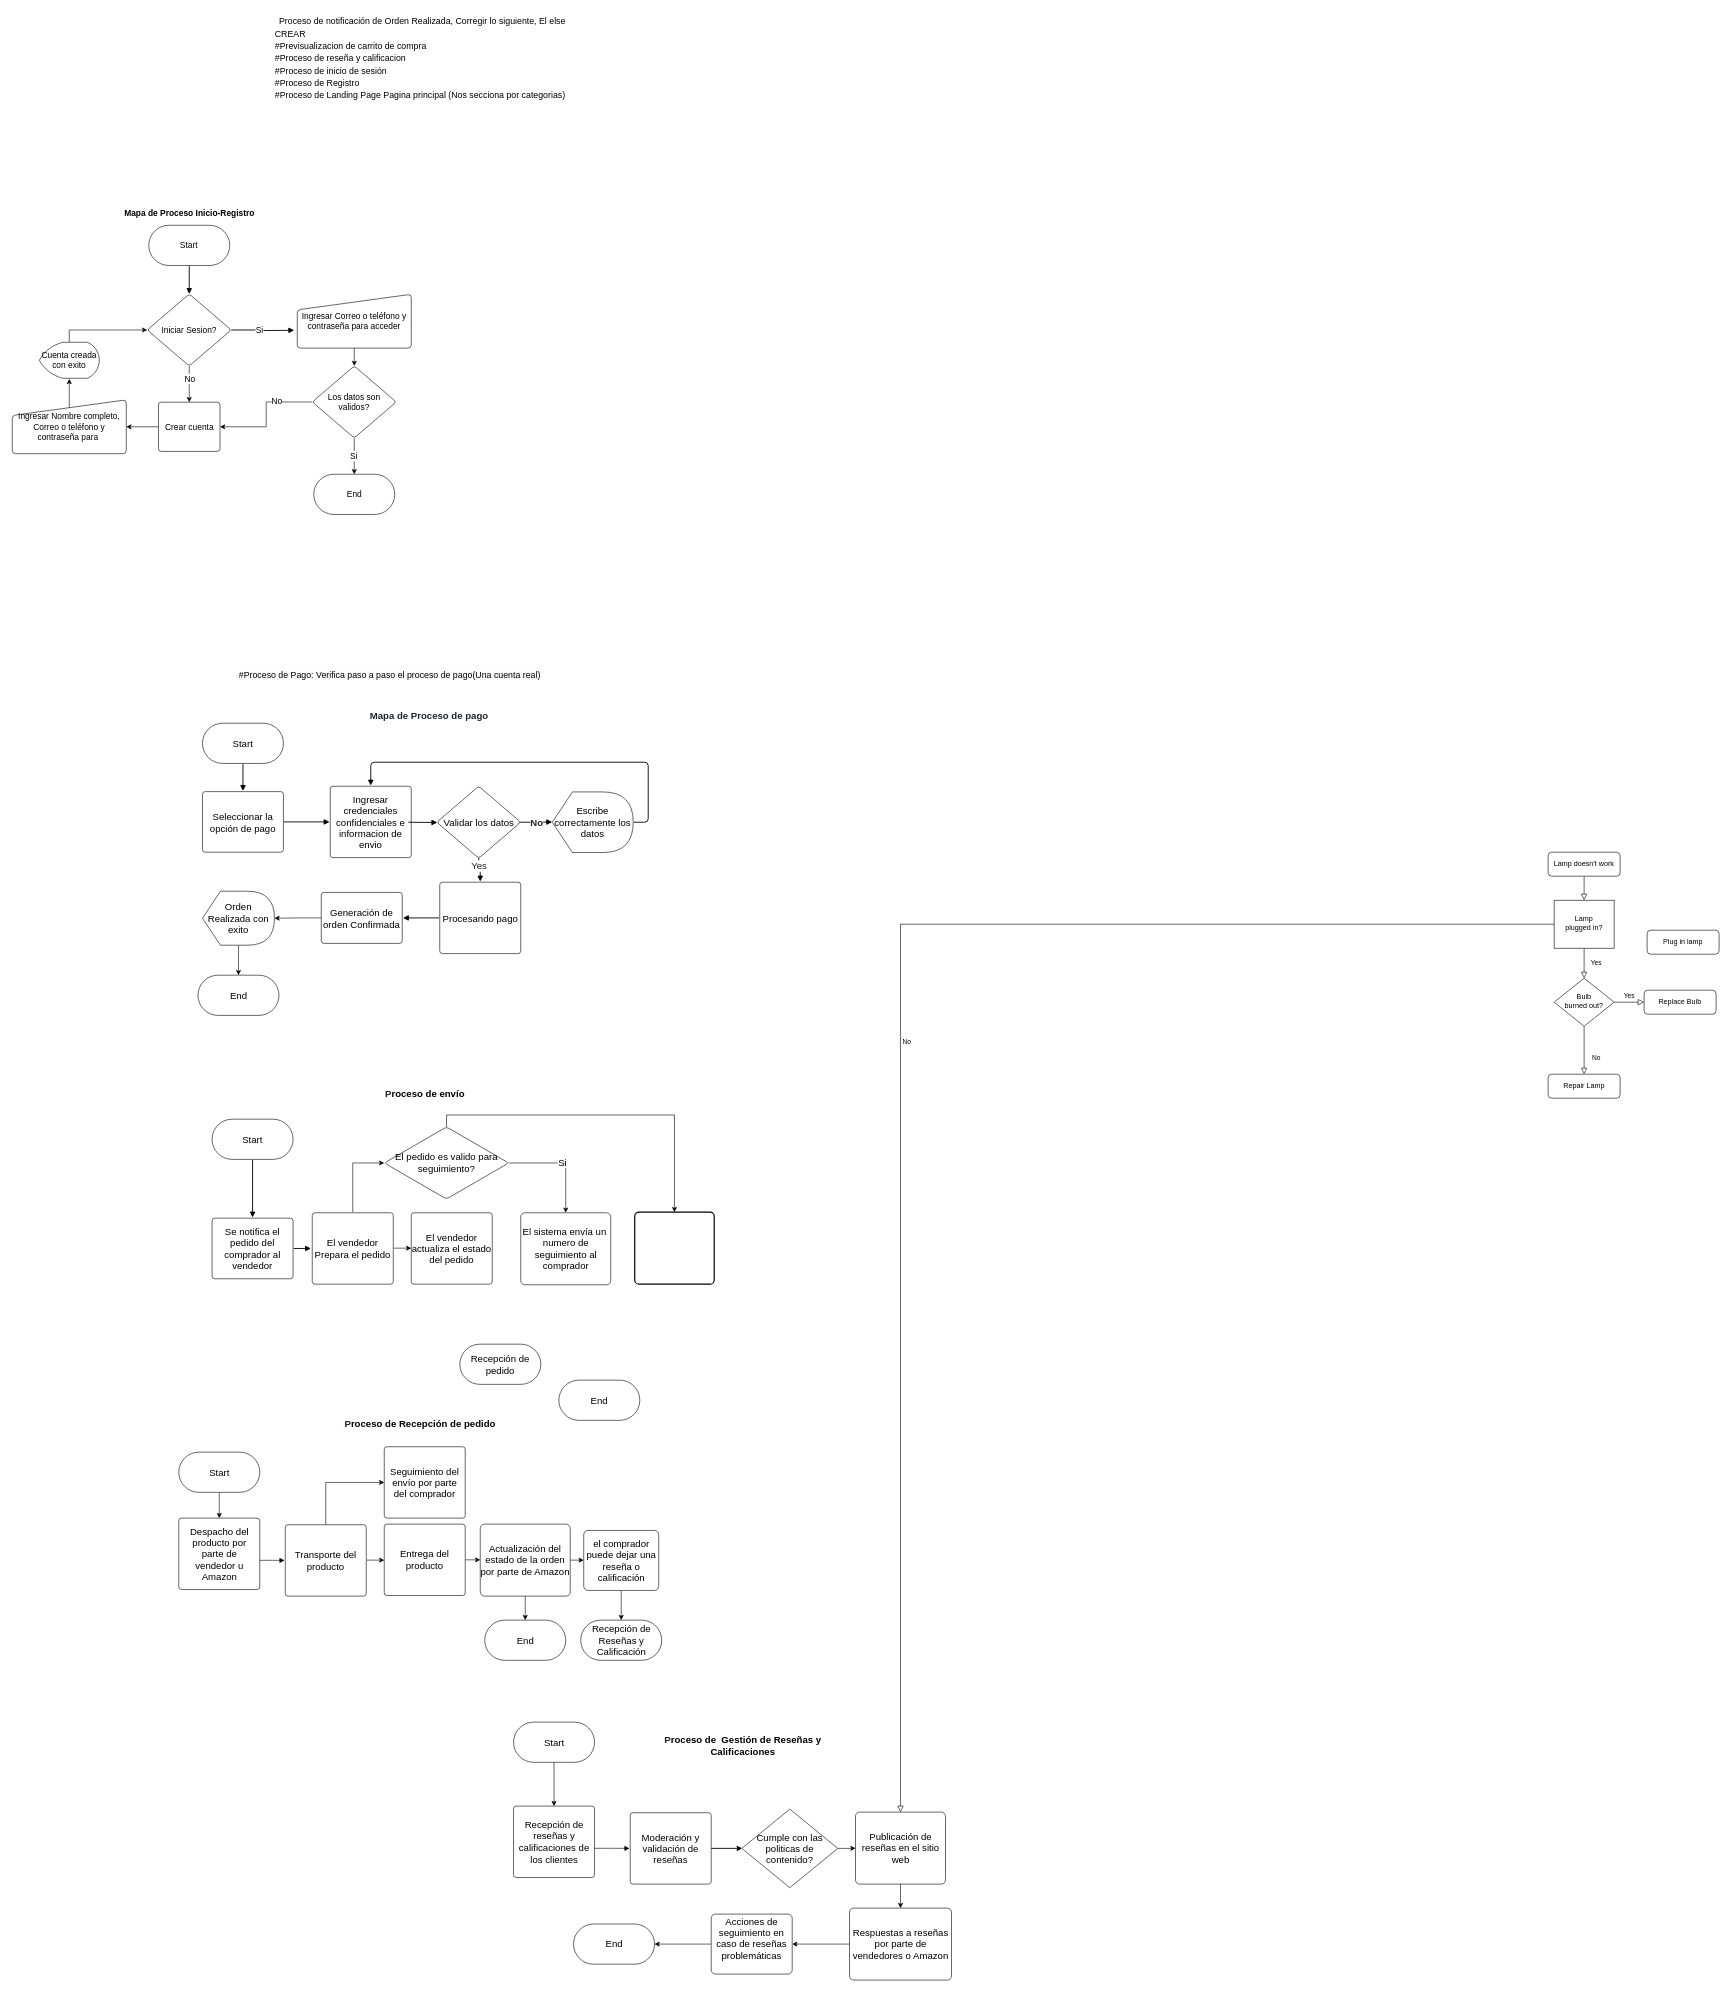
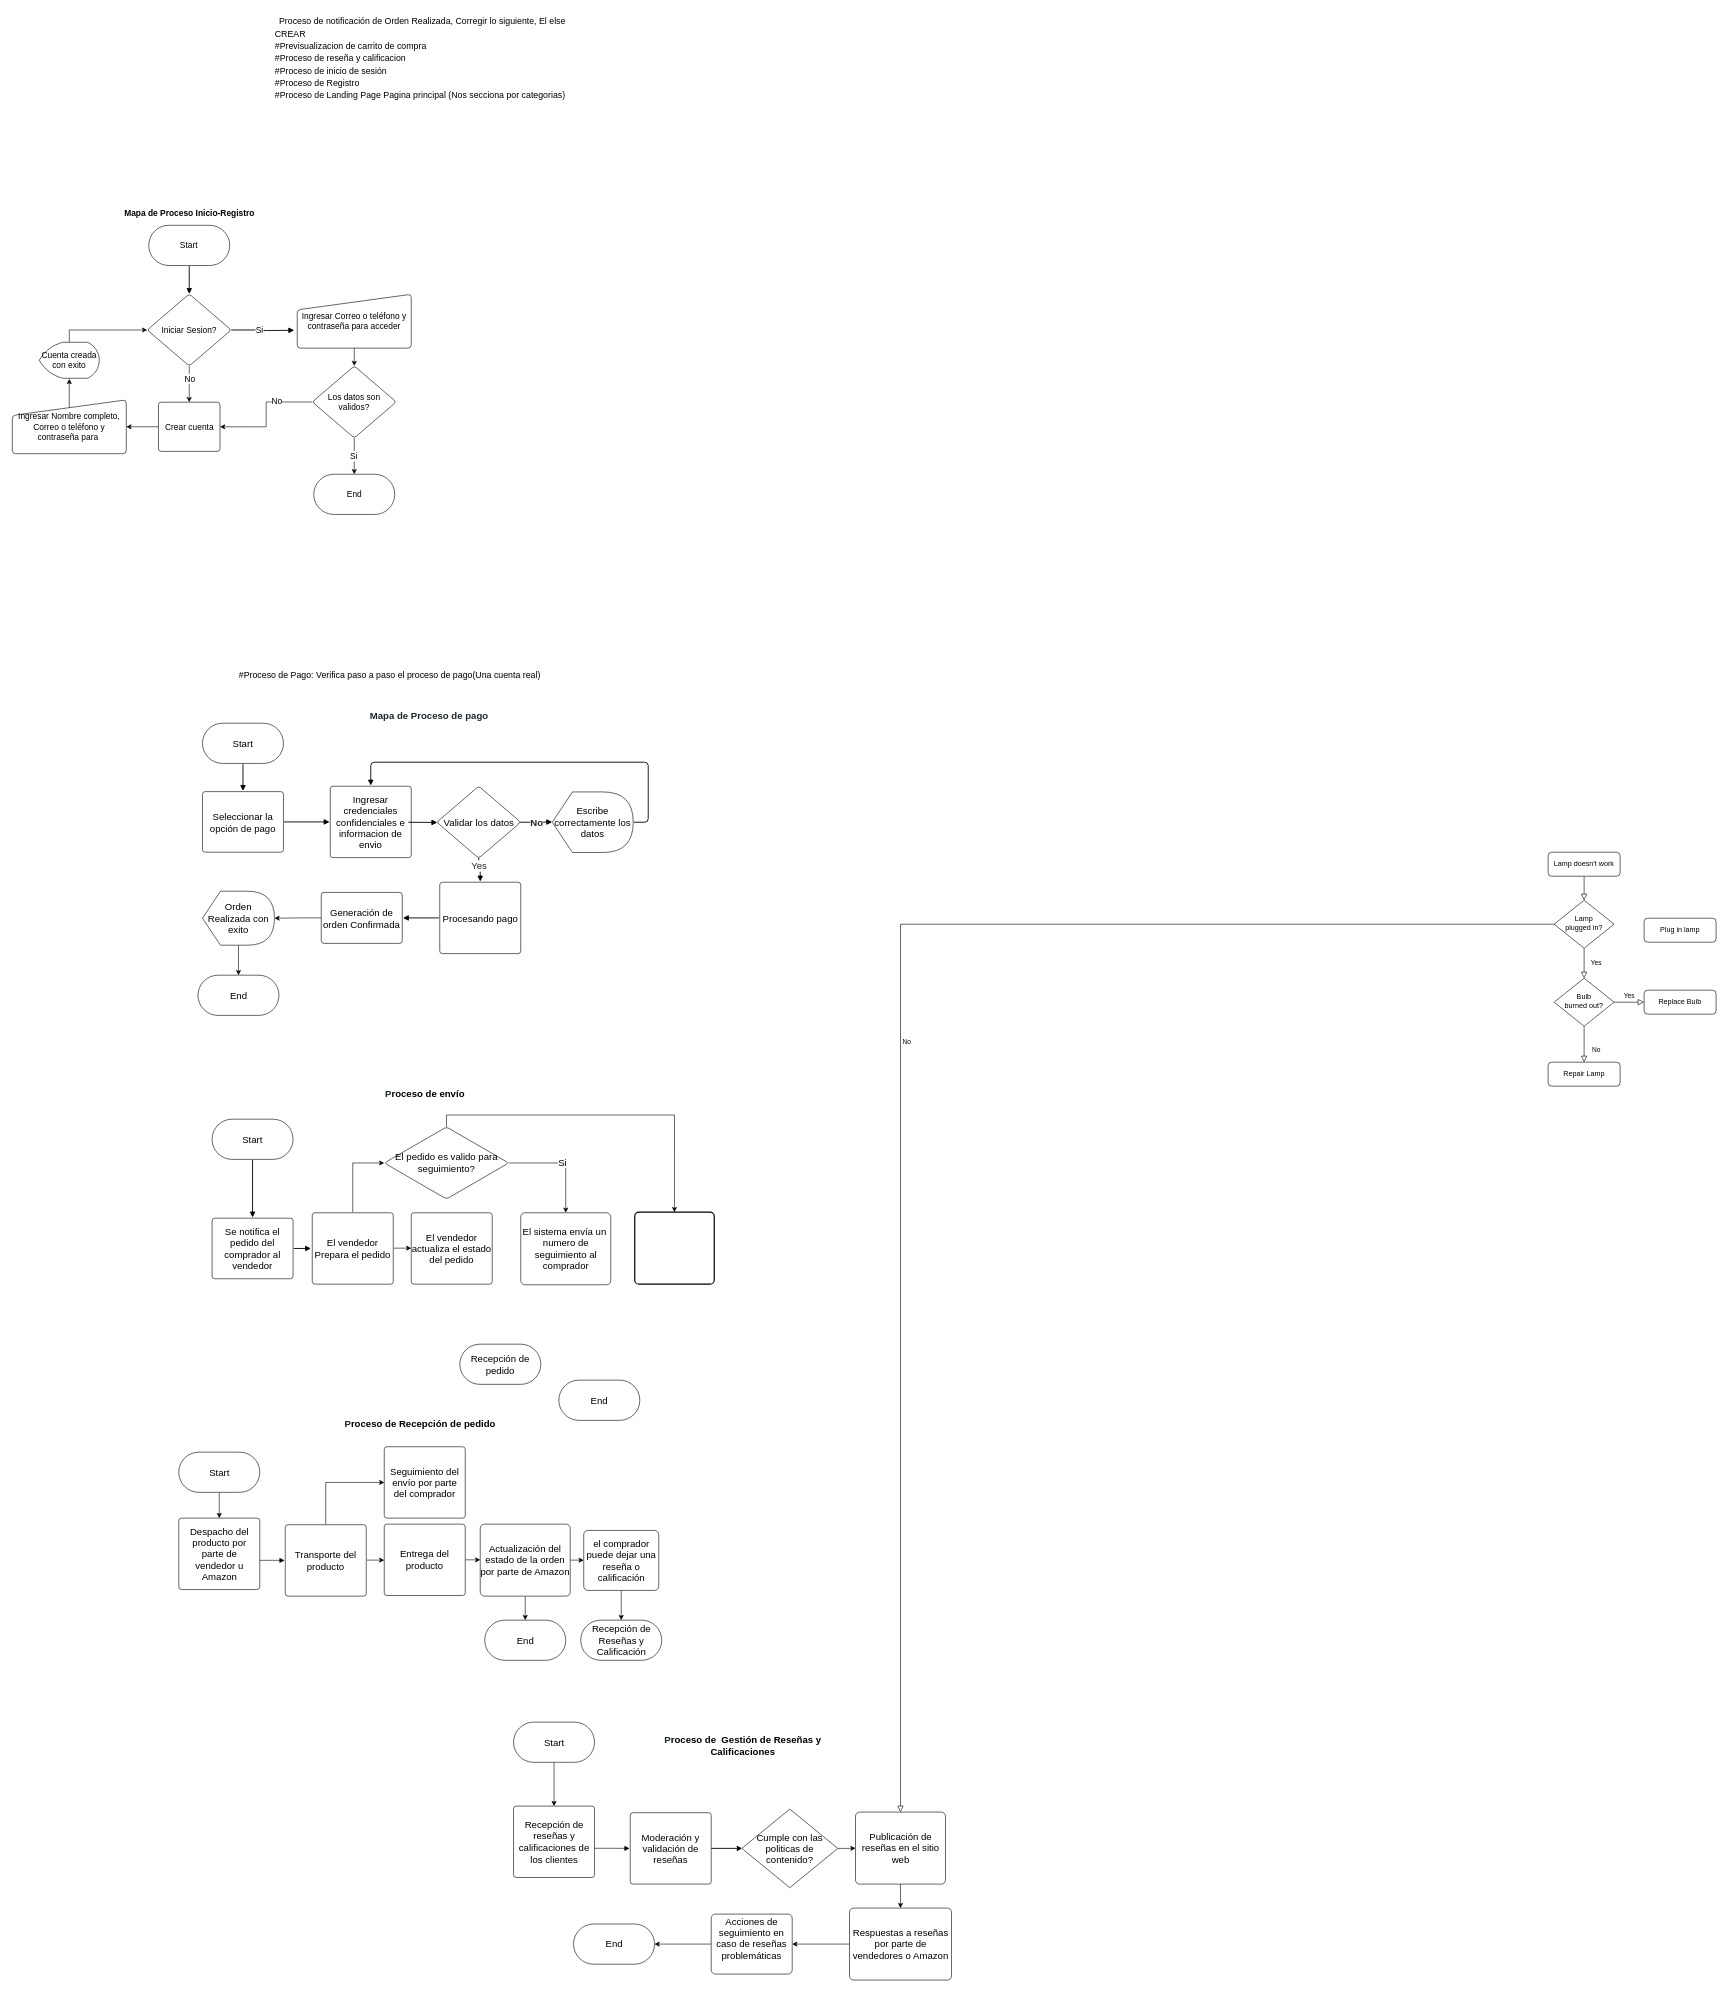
- <mxCell id="6" value="Lamp&lt;br&gt;plugged in?" style="whiteSpace=wrap;html=1;shadow=0;fontFamily=Helvetica;fontSize=12;align=center;strokeWidth=1;spacing=6;spacingTop=-4;rounded=0;" parent="1" vertex="1"><mxGeometry x="2590" y="1500" width="100" height="80" as="geometry" /></mxCell>
+ <mxCell id="6" value="Lamp&lt;br&gt;plugged in?" style="rhombus;whiteSpace=wrap;html=1;shadow=0;fontFamily=Helvetica;fontSize=12;align=center;strokeWidth=1;spacing=6;spacingTop=-4;" parent="1" vertex="1"><mxGeometry x="2590" y="1500" width="100" height="80" as="geometry" /></mxCell>
- <mxCell id="7" value="Plug in lamp" style="rounded=1;whiteSpace=wrap;html=1;fontSize=12;glass=0;strokeWidth=1;shadow=0;" parent="1" vertex="1"><mxGeometry x="2745" y="1550" width="120" height="40" as="geometry" /></mxCell>
+ <mxCell id="7" value="Plug in lamp" style="rounded=1;whiteSpace=wrap;html=1;fontSize=12;glass=0;strokeWidth=1;shadow=0;" parent="1" vertex="1"><mxGeometry x="2740" y="1530" width="120" height="40" as="geometry" /></mxCell>
- <mxCell id="11" value="Repair Lamp" style="rounded=1;whiteSpace=wrap;html=1;fontSize=12;glass=0;strokeWidth=1;shadow=0;" parent="1" vertex="1"><mxGeometry x="2580" y="1790" width="120" height="40" as="geometry" /></mxCell>
+ <mxCell id="11" value="Repair Lamp" style="rounded=1;whiteSpace=wrap;html=1;fontSize=12;glass=0;strokeWidth=1;shadow=0;" parent="1" vertex="1"><mxGeometry x="2580" y="1770" width="120" height="40" as="geometry" /></mxCell>
